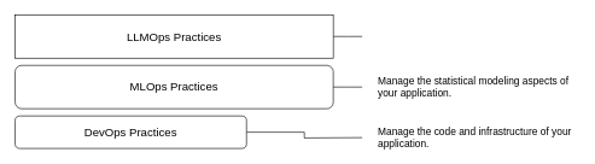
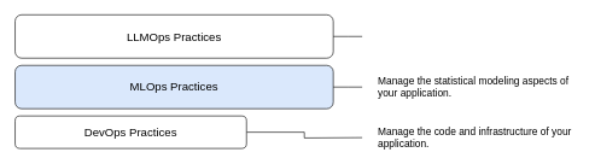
- <mxCell id="5" value="LLMOps Practices" style="whiteSpace=wrap;html=1;fontSize=16;rounded=0;" vertex="1" parent="1"><mxGeometry x="20" y="20" width="440" height="60" as="geometry" /></mxCell>
+ <mxCell id="5" value="LLMOps Practices" style="rounded=1;whiteSpace=wrap;html=1;fontSize=16;" vertex="1" parent="1"><mxGeometry x="20" y="20" width="440" height="60" as="geometry" /></mxCell>
- <mxCell id="4" value="MLOps Practices" style="rounded=1;whiteSpace=wrap;html=1;fontSize=16;" vertex="1" parent="1"><mxGeometry x="20" y="90" width="440" height="60" as="geometry" /></mxCell>
+ <mxCell id="4" value="MLOps Practices" style="rounded=1;whiteSpace=wrap;html=1;fontSize=16;fillColor=#dae8fc;" vertex="1" parent="1"><mxGeometry x="20" y="90" width="440" height="60" as="geometry" /></mxCell>
